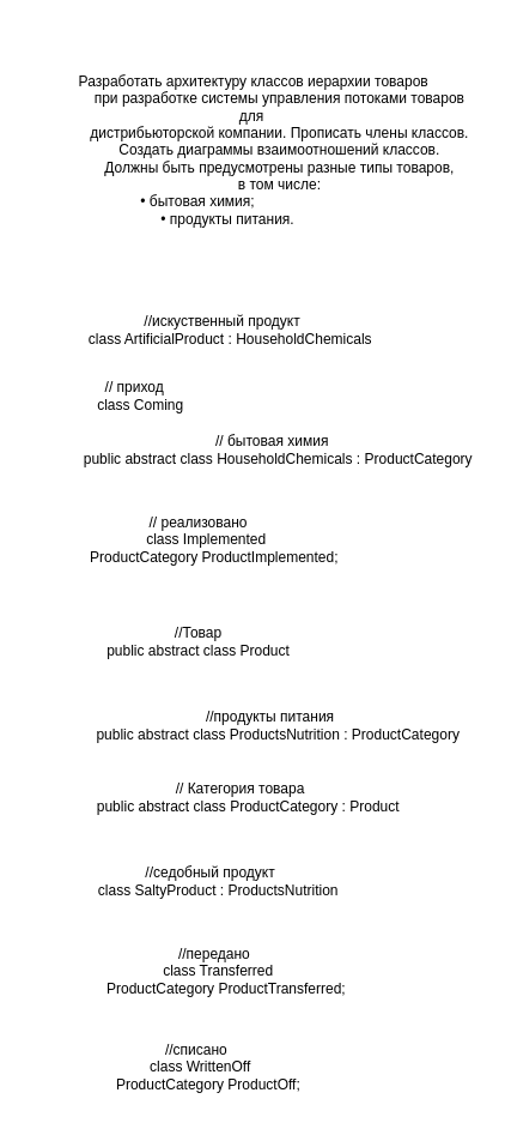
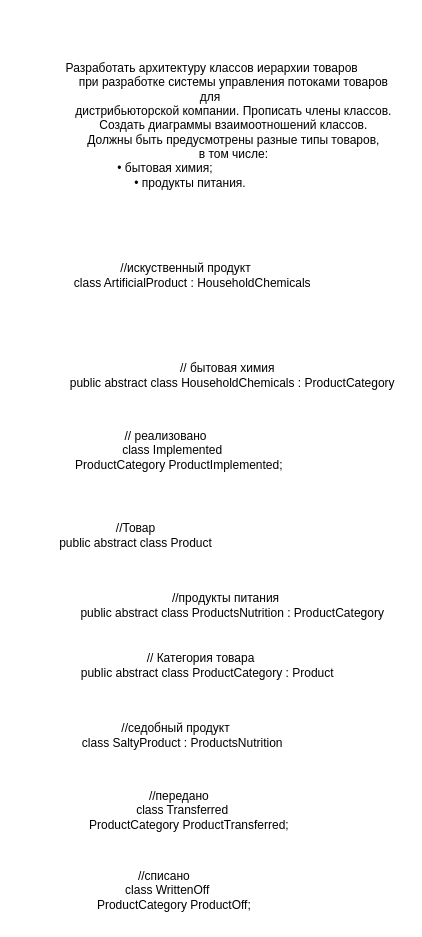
- <mxCell id="4" value="&lt;div&gt;&amp;nbsp;// приход&lt;/div&gt;&lt;div&gt;&amp;nbsp; &amp;nbsp; class Coming&lt;/div&gt;" style="text;html=1;align=center;verticalAlign=middle;resizable=0;points=[];autosize=1;strokeColor=none;fillColor=none;" vertex="1" parent="1"><mxGeometry x="60" y="315" width="100" height="30" as="geometry" /></mxCell>
- <mxCell id="7" value="&lt;div&gt;//Товар&lt;/div&gt;&lt;div&gt;public abstract class Product&lt;/div&gt;" style="text;html=1;align=center;verticalAlign=middle;resizable=0;points=[];autosize=1;strokeColor=none;fillColor=none;" vertex="1" parent="1"><mxGeometry x="80" y="520" width="170" height="30" as="geometry" /></mxCell>
+ <mxCell id="7" value="&lt;div&gt;//Товар&lt;/div&gt;&lt;div&gt;public abstract class Product&lt;/div&gt;" style="text;html=1;align=center;verticalAlign=middle;resizable=0;points=[];autosize=1;strokeColor=none;fillColor=none;" vertex="1" parent="1"><mxGeometry x="50" y="520" width="170" height="30" as="geometry" /></mxCell>
